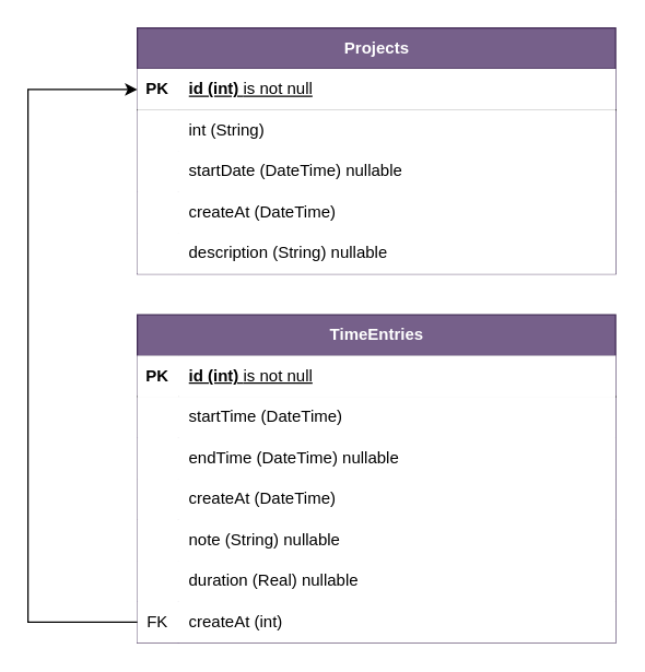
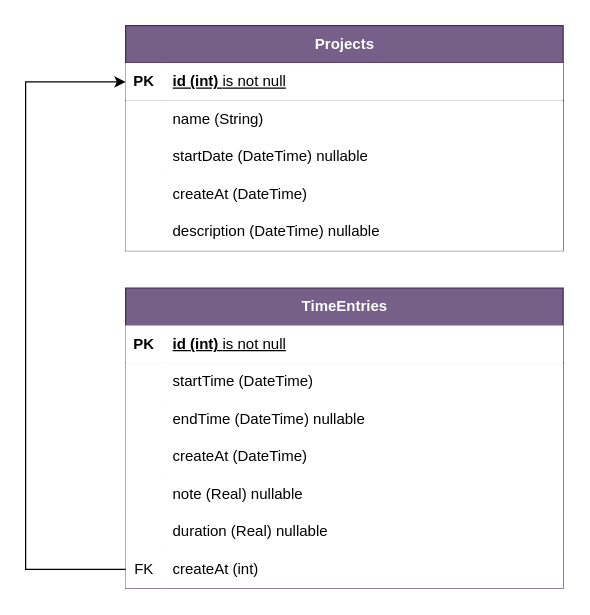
- <mxCell id="8" value="int (String)" style="shape=partialRectangle;connectable=0;fillColor=default;top=0;left=0;bottom=0;right=0;align=left;spacingLeft=6;overflow=hidden;whiteSpace=wrap;html=1;" vertex="1" parent="6"><mxGeometry x="30" width="320" height="30" as="geometry"><mxRectangle width="320" height="30" as="alternateBounds" /></mxGeometry></mxCell>
+ <mxCell id="8" value="name (String)" style="shape=partialRectangle;connectable=0;fillColor=default;top=0;left=0;bottom=0;right=0;align=left;spacingLeft=6;overflow=hidden;whiteSpace=wrap;html=1;" vertex="1" parent="6"><mxGeometry x="30" width="320" height="30" as="geometry"><mxRectangle width="320" height="30" as="alternateBounds" /></mxGeometry></mxCell>
- <mxCell id="17" value="description (String) nullable" style="shape=partialRectangle;connectable=0;fillColor=default;top=0;left=0;bottom=0;right=0;align=left;spacingLeft=6;overflow=hidden;whiteSpace=wrap;html=1;" vertex="1" parent="15"><mxGeometry x="30" width="320" height="30" as="geometry"><mxRectangle width="320" height="30" as="alternateBounds" /></mxGeometry></mxCell>
+ <mxCell id="17" value="description (DateTime) nullable" style="shape=partialRectangle;connectable=0;fillColor=default;top=0;left=0;bottom=0;right=0;align=left;spacingLeft=6;overflow=hidden;whiteSpace=wrap;html=1;" vertex="1" parent="15"><mxGeometry x="30" width="320" height="30" as="geometry"><mxRectangle width="320" height="30" as="alternateBounds" /></mxGeometry></mxCell>
- <mxCell id="33" value="note (String) nullable" style="shape=partialRectangle;connectable=0;fillColor=default;top=0;left=0;bottom=0;right=0;align=left;spacingLeft=6;overflow=hidden;whiteSpace=wrap;html=1;" vertex="1" parent="31"><mxGeometry x="30" width="320" height="30" as="geometry"><mxRectangle width="320" height="30" as="alternateBounds" /></mxGeometry></mxCell>
+ <mxCell id="33" value="note (Real) nullable" style="shape=partialRectangle;connectable=0;fillColor=default;top=0;left=0;bottom=0;right=0;align=left;spacingLeft=6;overflow=hidden;whiteSpace=wrap;html=1;" vertex="1" parent="31"><mxGeometry x="30" width="320" height="30" as="geometry"><mxRectangle width="320" height="30" as="alternateBounds" /></mxGeometry></mxCell>
